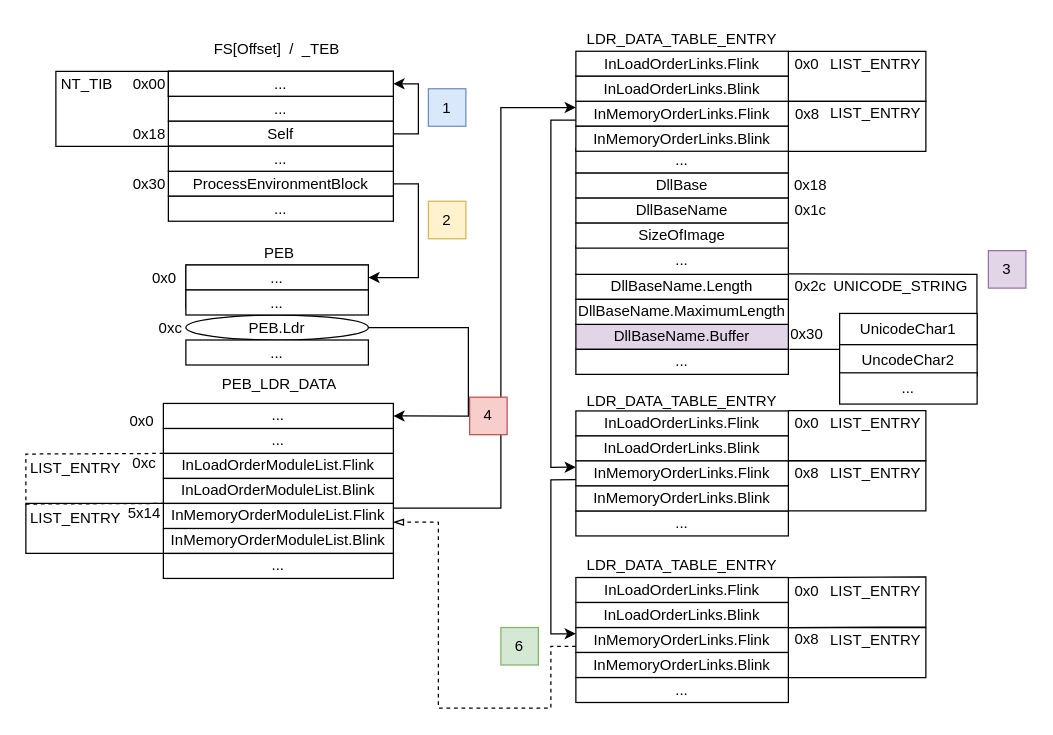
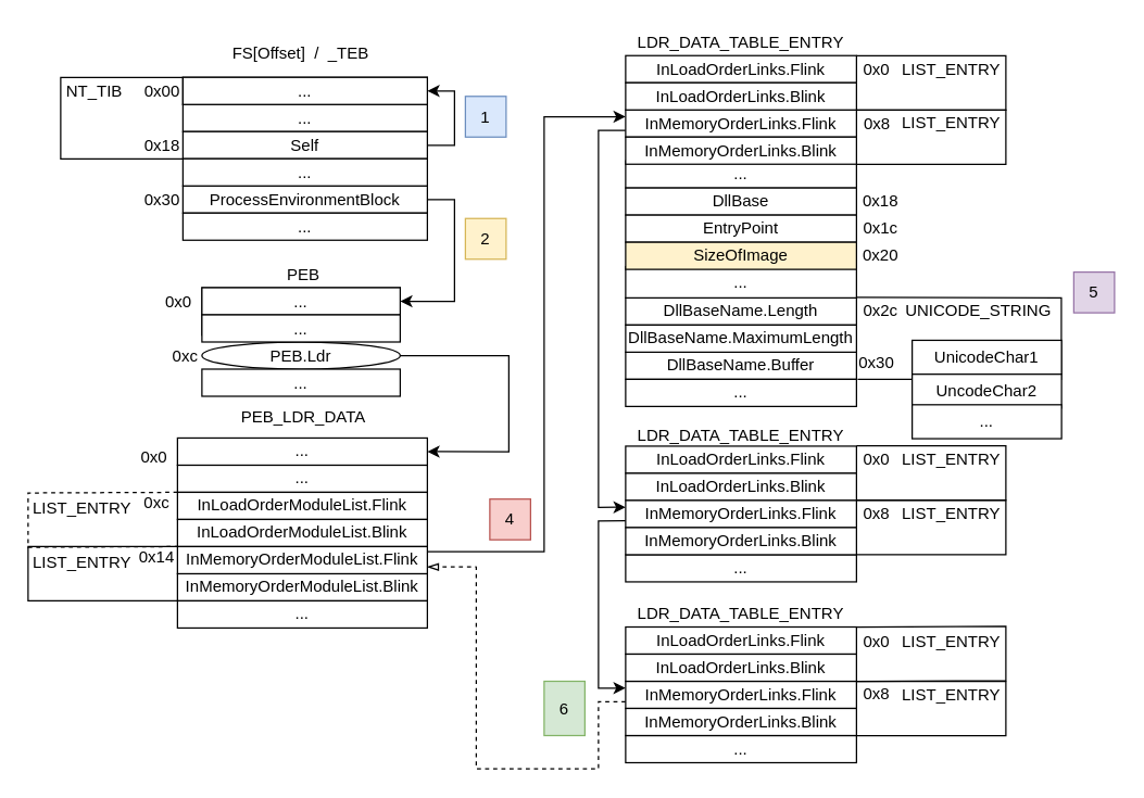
- <mxCell id="100" value="DllBaseName" style="rounded=0;whiteSpace=wrap;html=1;" vertex="1" parent="1"><mxGeometry x="460" y="158" width="170" height="20" as="geometry" /></mxCell>
+ <mxCell id="100" value="EntryPoint" style="rounded=0;whiteSpace=wrap;html=1;" vertex="1" parent="1"><mxGeometry x="460" y="158" width="170" height="20" as="geometry" /></mxCell>
- <mxCell id="101" value="SizeOfImage" style="rounded=0;whiteSpace=wrap;html=1;" vertex="1" parent="1"><mxGeometry x="460" y="178" width="170" height="20" as="geometry" /></mxCell>
+ <mxCell id="101" value="SizeOfImage" style="rounded=0;whiteSpace=wrap;html=1;fillColor=#fff2cc;" vertex="1" parent="1"><mxGeometry x="460" y="178" width="170" height="20" as="geometry" /></mxCell>
+ <mxCell id="103" value="0x20" style="text;html=1;strokeColor=none;fillColor=none;align=center;verticalAlign=middle;whiteSpace=wrap;rounded=0;" vertex="1" parent="1"><mxGeometry x="630.85" y="180.75" width="34" height="14.5" as="geometry" /></mxCell>
- <mxCell id="98" value="3" style="text;html=1;strokeColor=#9673a6;fillColor=#e1d5e7;align=center;verticalAlign=middle;whiteSpace=wrap;rounded=0;" vertex="1" parent="1"><mxGeometry x="790" y="200" width="30" height="30" as="geometry" /></mxCell>
+ <mxCell id="98" value="5" style="text;html=1;strokeColor=#9673a6;fillColor=#e1d5e7;align=center;verticalAlign=middle;whiteSpace=wrap;rounded=0;" vertex="1" parent="1"><mxGeometry x="790" y="200" width="30" height="30" as="geometry" /></mxCell>
- <mxCell id="43" value="DllBaseName.Buffer" style="rounded=0;whiteSpace=wrap;html=1;fillColor=#e1d5e7;" vertex="1" parent="1"><mxGeometry x="460" y="259" width="170" height="20" as="geometry" /></mxCell>
+ <mxCell id="43" value="DllBaseName.Buffer" style="rounded=0;whiteSpace=wrap;html=1;" vertex="1" parent="1"><mxGeometry x="460" y="259" width="170" height="20" as="geometry" /></mxCell>
- <mxCell id="97" value="4" style="text;html=1;strokeColor=#b85450;fillColor=#f8cecc;align=center;verticalAlign=middle;whiteSpace=wrap;rounded=0;" vertex="1" parent="1"><mxGeometry x="375" y="317.25" width="30" height="30" as="geometry" /></mxCell>
+ <mxCell id="97" value="4" style="text;html=1;strokeColor=#b85450;fillColor=#f8cecc;align=center;verticalAlign=middle;whiteSpace=wrap;rounded=0;" vertex="1" parent="1"><mxGeometry x="360" y="367.25" width="30" height="30" as="geometry" /></mxCell>
- <mxCell id="29" value="5x14" style="text;html=1;strokeColor=none;fillColor=none;align=center;verticalAlign=middle;whiteSpace=wrap;rounded=0;" vertex="1" parent="1"><mxGeometry x="100" y="395.25" width="30" height="30" as="geometry" /></mxCell>
+ <mxCell id="29" value="0x14" style="text;html=1;strokeColor=none;fillColor=none;align=center;verticalAlign=middle;whiteSpace=wrap;rounded=0;" vertex="1" parent="1"><mxGeometry x="100" y="395.25" width="30" height="30" as="geometry" /></mxCell>
- <mxCell id="99" value="6" style="text;html=1;strokeColor=#82b366;fillColor=#d5e8d4;align=center;verticalAlign=middle;whiteSpace=wrap;rounded=0;" vertex="1" parent="1"><mxGeometry x="400" y="501.5" width="30" height="30" as="geometry" /></mxCell>
+ <mxCell id="99" value="6" style="text;html=1;strokeColor=#82b366;fillColor=#d5e8d4;align=center;verticalAlign=middle;whiteSpace=wrap;rounded=0;" vertex="1" parent="1"><mxGeometry x="400" y="501.5" width="30" height="40" as="geometry" /></mxCell>
